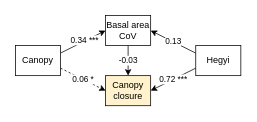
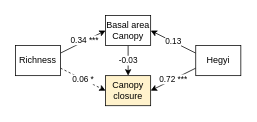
- <mxCell id="8" value="Basal area CoV" style="rounded=1;whiteSpace=wrap;html=1;fontSize=12;glass=0;strokeWidth=1;shadow=0;arcSize=0;align=center;fontStyle=0" parent="1" vertex="1"><mxGeometry x="140" y="20" width="60" height="40" as="geometry" /></mxCell>
+ <mxCell id="8" value="Basal area Canopy" style="rounded=1;whiteSpace=wrap;html=1;fontSize=12;glass=0;strokeWidth=1;shadow=0;arcSize=0;align=center;fontStyle=0" parent="1" vertex="1"><mxGeometry x="140" y="20" width="60" height="40" as="geometry" /></mxCell>
- <mxCell id="6" value="Canopy" style="rounded=1;whiteSpace=wrap;html=1;fontSize=12;glass=0;strokeWidth=1;shadow=0;arcSize=0;align=center;fontStyle=0" parent="1" vertex="1"><mxGeometry x="20" y="60" width="60" height="40" as="geometry" /></mxCell>
+ <mxCell id="6" value="Richness" style="rounded=1;whiteSpace=wrap;html=1;fontSize=12;glass=0;strokeWidth=1;shadow=0;arcSize=0;align=center;fontStyle=0" parent="1" vertex="1"><mxGeometry x="20" y="60" width="60" height="40" as="geometry" /></mxCell>
